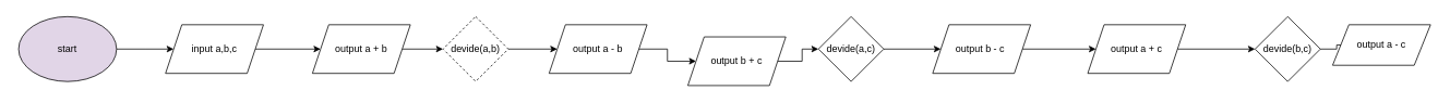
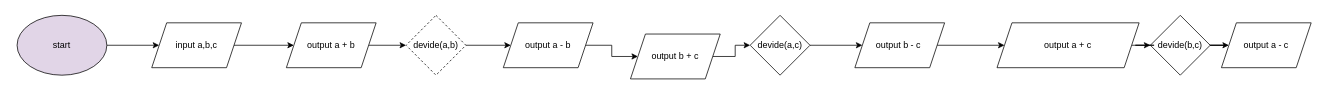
- <mxCell id="22" value="output a - c" style="shape=parallelogram;perimeter=parallelogramPerimeter;whiteSpace=wrap;html=1;fixedSize=1;" vertex="1" parent="1"><mxGeometry x="1630" y="30" width="120" height="50" as="geometry" /></mxCell>
+ <mxCell id="22" value="output a - c" style="shape=parallelogram;perimeter=parallelogramPerimeter;whiteSpace=wrap;html=1;fixedSize=1;" vertex="1" parent="1"><mxGeometry x="1630" y="30" width="120" height="60" as="geometry" /></mxCell>
- <mxCell id="21" value="output a + c" style="shape=parallelogram;perimeter=parallelogramPerimeter;whiteSpace=wrap;html=1;fixedSize=1;" vertex="1" parent="1"><mxGeometry x="1330" y="30" width="120" height="60" as="geometry" /></mxCell>
+ <mxCell id="21" value="output a + c" style="shape=parallelogram;perimeter=parallelogramPerimeter;whiteSpace=wrap;html=1;fixedSize=1;" vertex="1" parent="1"><mxGeometry x="1330" y="30" width="190" height="60" as="geometry" /></mxCell>
